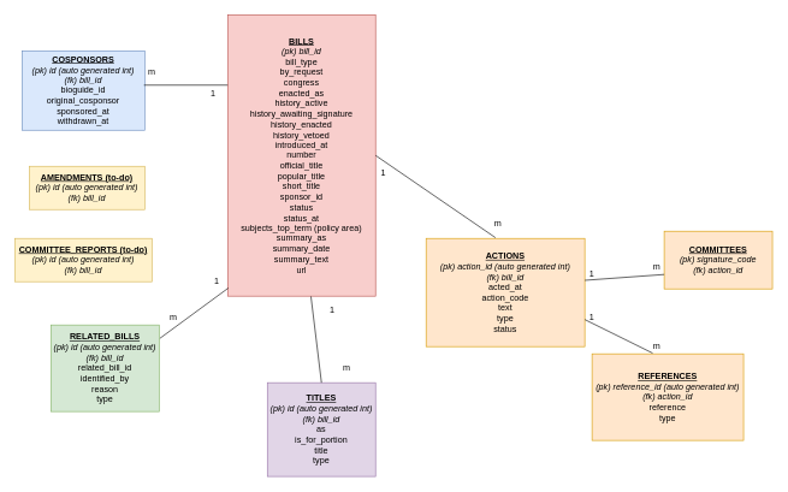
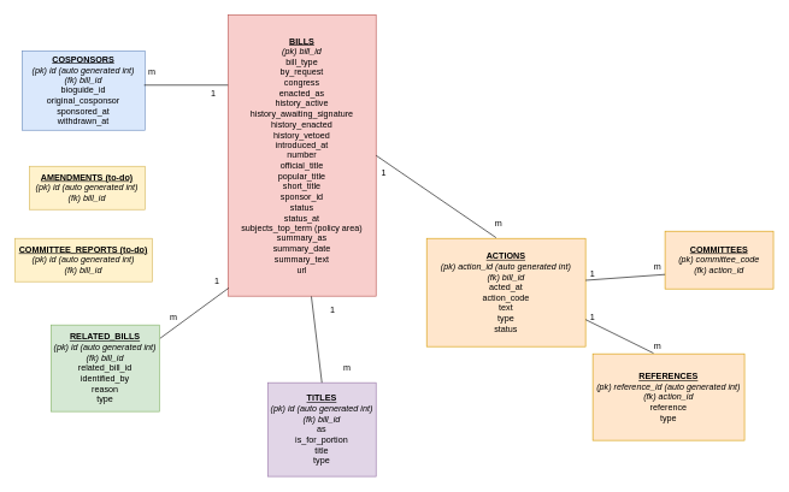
- <mxCell id="11" value="&lt;b&gt;&lt;u&gt;COMMITTEES&lt;/u&gt;&lt;/b&gt;&lt;br style=&quot;white-space: normal&quot;&gt;&lt;i style=&quot;white-space: normal&quot;&gt;(pk) signature_code&lt;/i&gt;&lt;br style=&quot;white-space: normal&quot;&gt;&lt;i style=&quot;white-space: normal&quot;&gt;(fk) action_id&lt;/i&gt;" style="rounded=0;whiteSpace=wrap;html=1;fillColor=#ffe6cc;strokeColor=#d79b00;" vertex="1" parent="1"><mxGeometry x="920" y="320" width="150" height="80" as="geometry" /></mxCell>
+ <mxCell id="11" value="&lt;b&gt;&lt;u&gt;COMMITTEES&lt;/u&gt;&lt;/b&gt;&lt;br style=&quot;white-space: normal&quot;&gt;&lt;i style=&quot;white-space: normal&quot;&gt;(pk) committee_code&lt;/i&gt;&lt;br style=&quot;white-space: normal&quot;&gt;&lt;i style=&quot;white-space: normal&quot;&gt;(fk) action_id&lt;/i&gt;" style="rounded=0;whiteSpace=wrap;html=1;fillColor=#ffe6cc;strokeColor=#d79b00;" vertex="1" parent="1"><mxGeometry x="920" y="320" width="150" height="80" as="geometry" /></mxCell>
